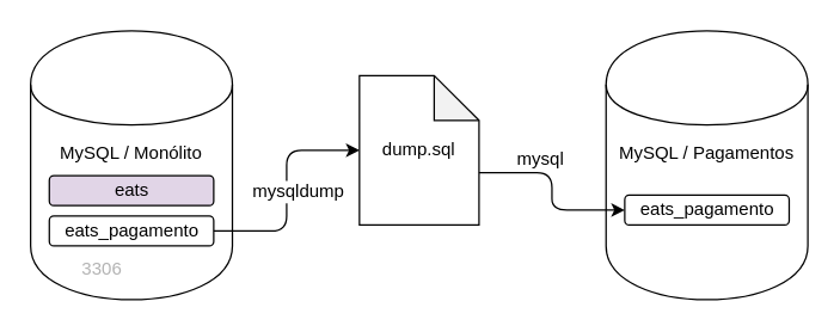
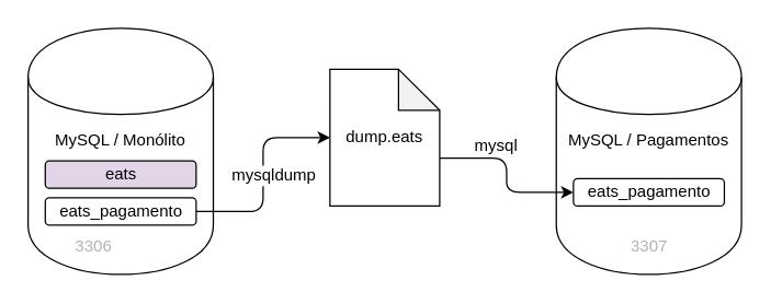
- <mxCell id="3" value="dump.sql" style="shape=note;whiteSpace=wrap;html=1;backgroundOutline=1;darkOpacity=0.05;" vertex="1" parent="1"><mxGeometry x="240" y="50" width="80" height="100" as="geometry" /></mxCell>
+ <mxCell id="3" value="dump.eats" style="shape=note;whiteSpace=wrap;html=1;backgroundOutline=1;darkOpacity=0.05;" vertex="1" parent="1"><mxGeometry x="240" y="50" width="80" height="100" as="geometry" /></mxCell>
+ <mxCell id="10" value="3307" style="text;html=1;strokeColor=none;fillColor=none;align=center;verticalAlign=middle;whiteSpace=wrap;rounded=0;fontColor=#B3B3B3;" vertex="1" parent="1"><mxGeometry x="452.5" y="170" width="40" height="20" as="geometry" /></mxCell>
